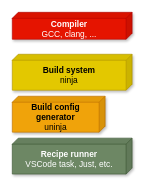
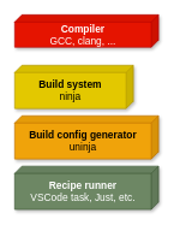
- <mxCell id="3" value="&lt;font style=&quot;font-size: 14px&quot;&gt;&lt;b&gt;Build system&lt;/b&gt;&lt;br&gt;ninja&lt;/font&gt;" style="shape=cube;whiteSpace=wrap;html=1;boundedLbl=1;backgroundOutline=1;darkOpacity=0.05;darkOpacity2=0.1;shadow=1;size=10;flipH=1;fillColor=#e3c800;strokeColor=#B09500;fontColor=#000000;" vertex="1" parent="1"><mxGeometry x="20" y="90" width="200" height="60" as="geometry" /></mxCell>
+ <mxCell id="3" value="&lt;font style=&quot;font-size: 14px&quot;&gt;&lt;b&gt;Build system&lt;/b&gt;&lt;br&gt;ninja&lt;/font&gt;" style="shape=cube;whiteSpace=wrap;html=1;boundedLbl=1;backgroundOutline=1;darkOpacity=0.05;darkOpacity2=0.1;shadow=1;size=10;flipH=1;fillColor=#e3c800;strokeColor=#B09500;fontColor=#000000;" vertex="1" parent="1"><mxGeometry x="20" y="90" width="165" height="60" as="geometry" /></mxCell>
- <mxCell id="4" value="&lt;font style=&quot;font-size: 14px&quot;&gt;&lt;b&gt;Build config generator&lt;/b&gt;&lt;br&gt;uninja&lt;/font&gt;" style="shape=cube;whiteSpace=wrap;html=1;boundedLbl=1;backgroundOutline=1;darkOpacity=0.05;darkOpacity2=0.1;shadow=1;size=10;flipH=1;fillColor=#f0a30a;strokeColor=#BD7000;fontColor=#000000;" vertex="1" parent="1"><mxGeometry x="20" y="160" width="155" height="60" as="geometry" /></mxCell>
+ <mxCell id="4" value="&lt;font style=&quot;font-size: 14px&quot;&gt;&lt;b&gt;Build config generator&lt;/b&gt;&lt;br&gt;uninja&lt;/font&gt;" style="shape=cube;whiteSpace=wrap;html=1;boundedLbl=1;backgroundOutline=1;darkOpacity=0.05;darkOpacity2=0.1;shadow=1;size=10;flipH=1;fillColor=#f0a30a;strokeColor=#BD7000;fontColor=#000000;" vertex="1" parent="1"><mxGeometry x="20" y="160" width="200" height="60" as="geometry" /></mxCell>
